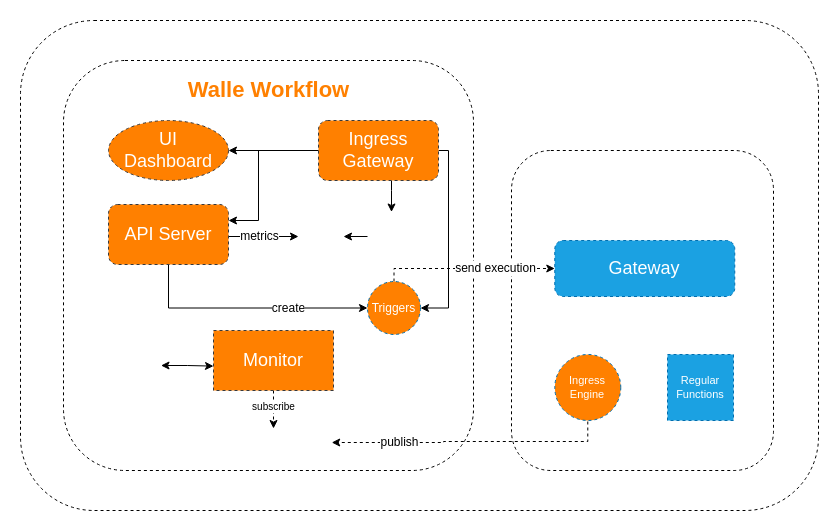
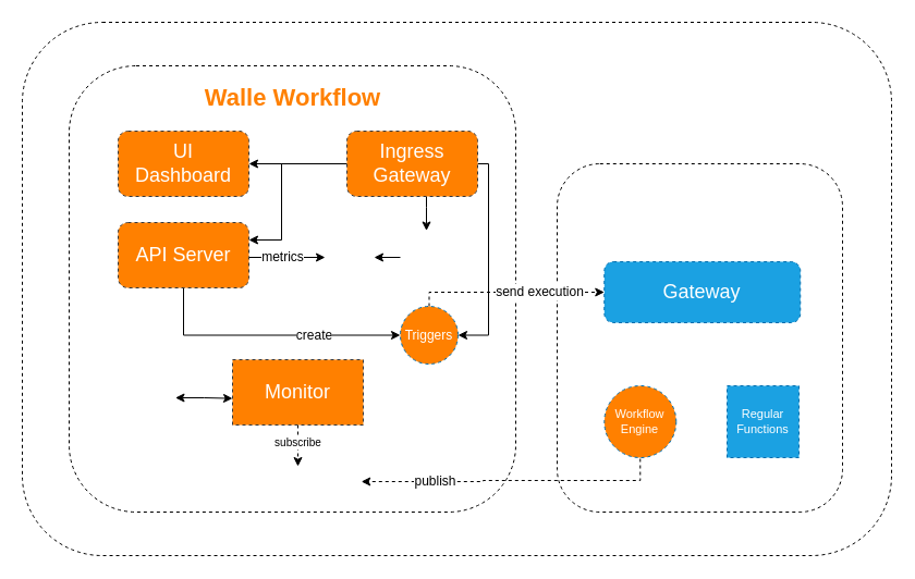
- <mxCell id="26" value="&lt;font style=&quot;font-size: 18px;&quot;&gt;UI&lt;br&gt;Dashboard&lt;/font&gt;" style="ellipse;whiteSpace=wrap;html=1;dashed=1;fontSize=16;fillColor=#FF8000;strokeColor=#36393d;fontColor=#FFFFFF;" vertex="1" parent="1"><mxGeometry x="108" y="120" width="120" height="60" as="geometry" /></mxCell>
+ <mxCell id="26" value="&lt;font style=&quot;font-size: 18px;&quot;&gt;UI&lt;br&gt;Dashboard&lt;/font&gt;" style="whiteSpace=wrap;html=1;rounded=1;dashed=1;fontSize=16;fillColor=#FF8000;strokeColor=#36393d;fontColor=#FFFFFF;" vertex="1" parent="1"><mxGeometry x="108" y="120" width="120" height="60" as="geometry" /></mxCell>
- <mxCell id="9" value="Ingress&lt;br&gt;Engine" style="ellipse;whiteSpace=wrap;html=1;rounded=1;dashed=1;fontSize=11;fillColor=#FF8000;fontColor=#ffffff;strokeColor=#006EAF;" parent="1" vertex="1"><mxGeometry x="554.28" y="354" width="66" height="66" as="geometry" /></mxCell>
+ <mxCell id="9" value="Workflow&lt;br&gt;Engine" style="ellipse;whiteSpace=wrap;html=1;rounded=1;dashed=1;fontSize=11;fillColor=#FF8000;fontColor=#ffffff;strokeColor=#006EAF;" parent="1" vertex="1"><mxGeometry x="554.28" y="354" width="66" height="66" as="geometry" /></mxCell>
